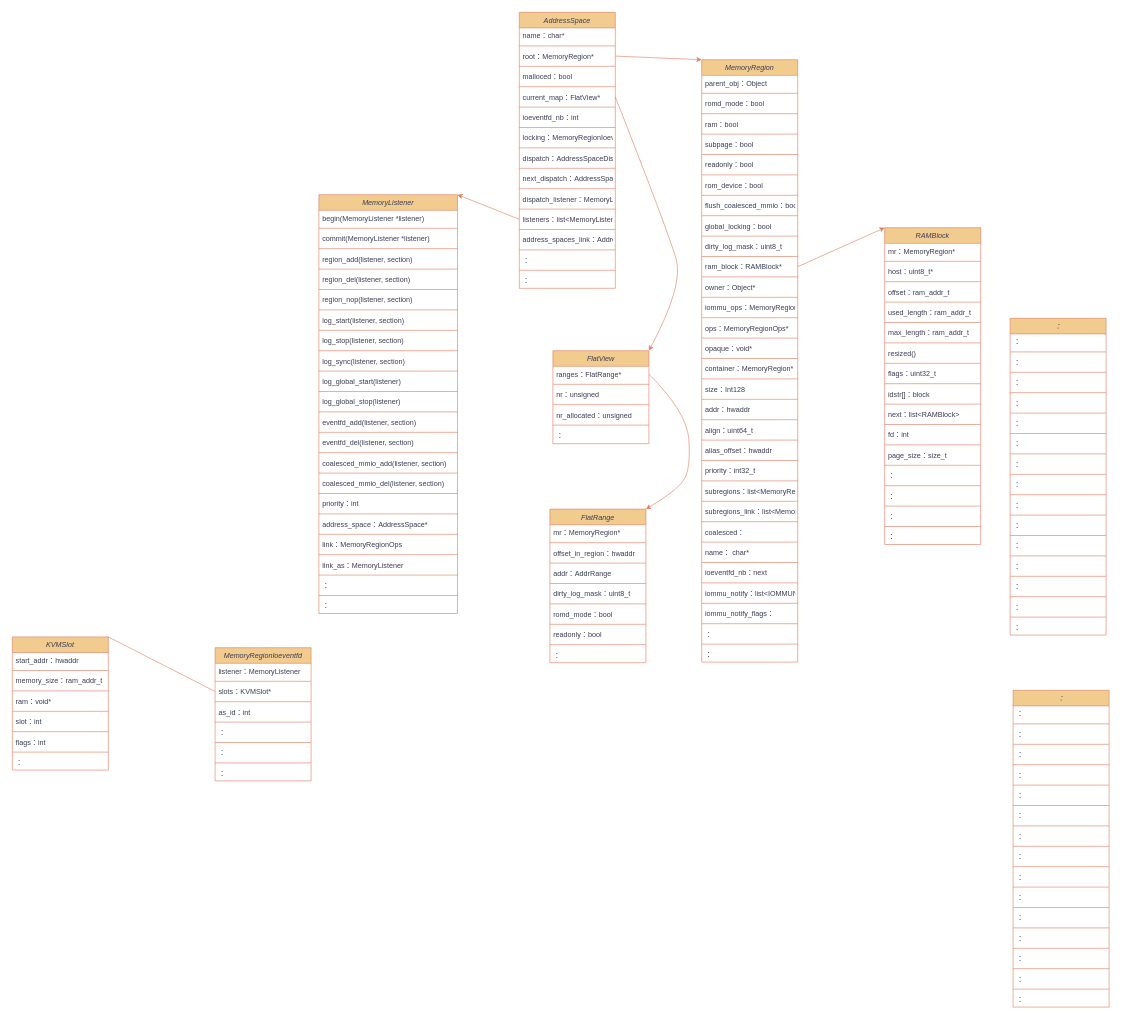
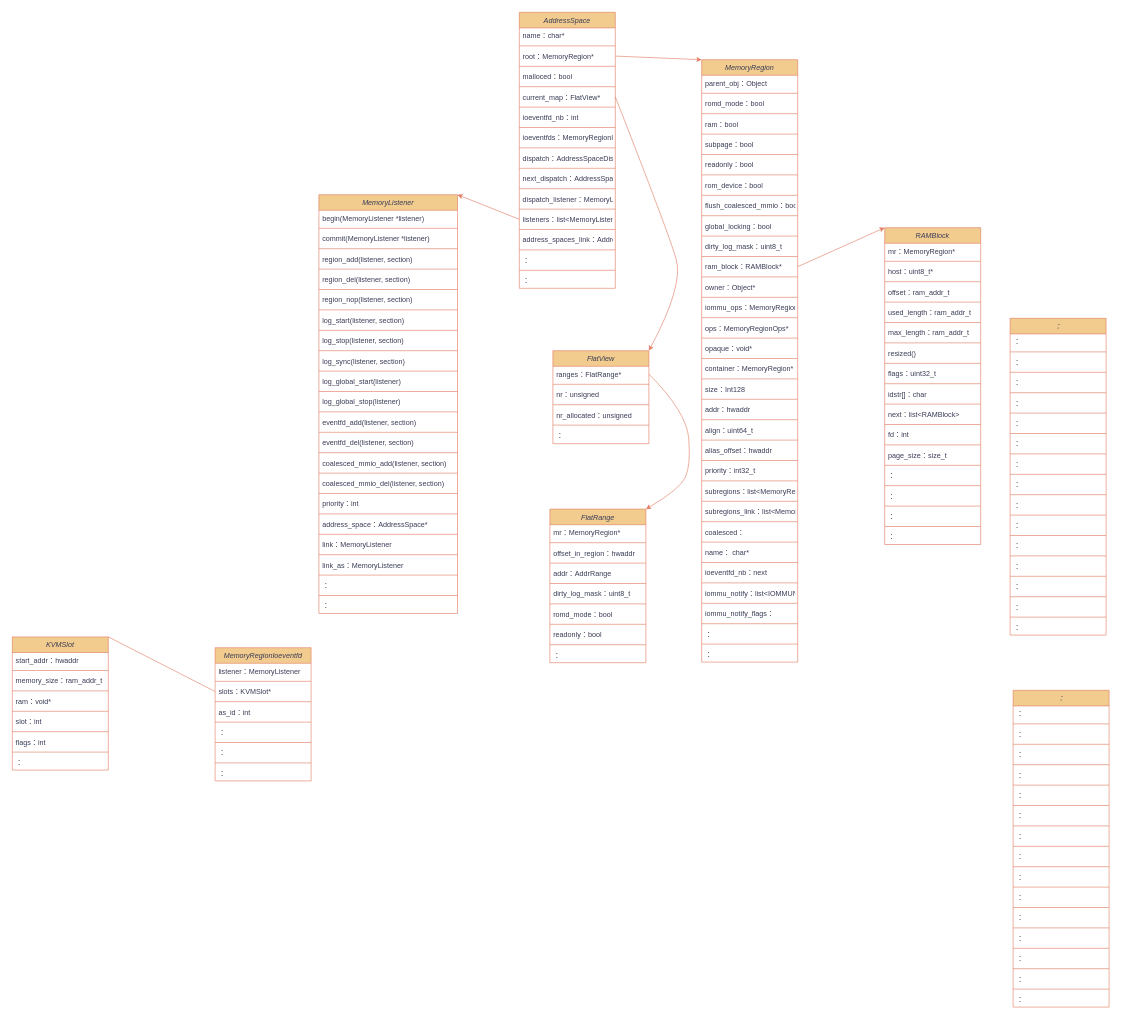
- <mxCell id="13" value="locking：MemoryRegionIoeventfd*" style="text;align=left;verticalAlign=top;spacingLeft=4;spacingRight=4;overflow=hidden;rotatable=0;points=[[0,0.5],[1,0.5]];portConstraint=eastwest;fontColor=#393C56;" vertex="1" parent="2"><mxGeometry y="196" width="160" height="26" as="geometry" /></mxCell>
+ <mxCell id="13" value="ioeventfds：MemoryRegionIoeventfd*" style="text;align=left;verticalAlign=top;spacingLeft=4;spacingRight=4;overflow=hidden;rotatable=0;points=[[0,0.5],[1,0.5]];portConstraint=eastwest;fontColor=#393C56;" vertex="1" parent="2"><mxGeometry y="196" width="160" height="26" as="geometry" /></mxCell>
- <mxCell id="101" value="idstr[]：block" style="text;align=left;verticalAlign=top;spacingLeft=4;spacingRight=4;overflow=hidden;rotatable=0;points=[[0,0.5],[1,0.5]];portConstraint=eastwest;fontColor=#393C56;" vertex="1" parent="86"><mxGeometry y="264" width="160" height="26" as="geometry" /></mxCell>
+ <mxCell id="101" value="idstr[]：char" style="text;align=left;verticalAlign=top;spacingLeft=4;spacingRight=4;overflow=hidden;rotatable=0;points=[[0,0.5],[1,0.5]];portConstraint=eastwest;fontColor=#393C56;" vertex="1" parent="86"><mxGeometry y="264" width="160" height="26" as="geometry" /></mxCell>
- <mxCell id="211" value="link：MemoryRegionOps" style="text;align=left;verticalAlign=top;spacingLeft=4;spacingRight=4;overflow=hidden;rotatable=0;points=[[0,0.5],[1,0.5]];portConstraint=eastwest;fontColor=#393C56;" vertex="1" parent="178"><mxGeometry y="570" width="231" height="26" as="geometry" /></mxCell>
+ <mxCell id="211" value="link：MemoryListener" style="text;align=left;verticalAlign=top;spacingLeft=4;spacingRight=4;overflow=hidden;rotatable=0;points=[[0,0.5],[1,0.5]];portConstraint=eastwest;fontColor=#393C56;" vertex="1" parent="178"><mxGeometry y="570" width="231" height="26" as="geometry" /></mxCell>
